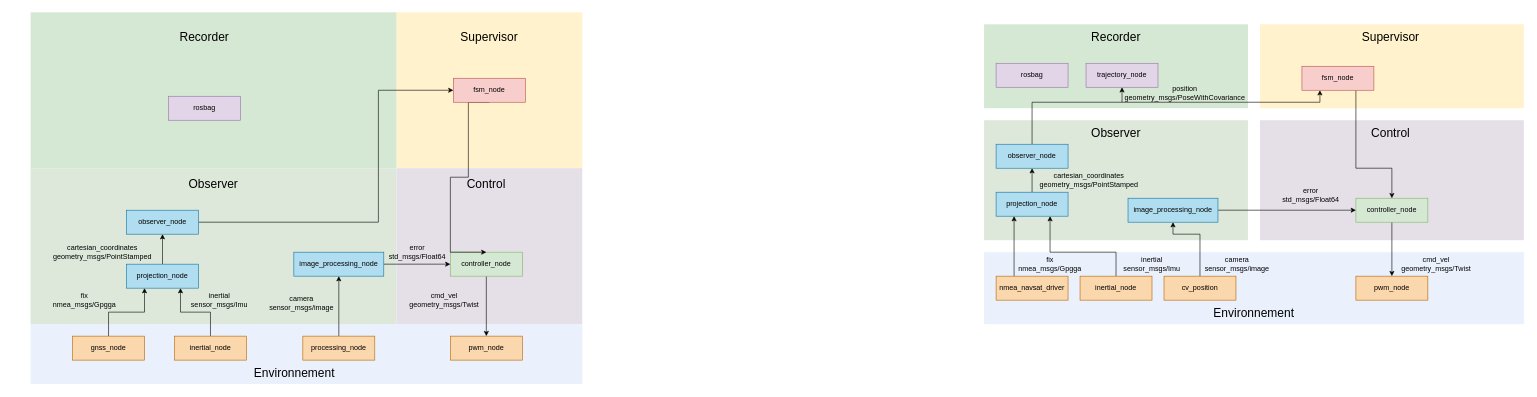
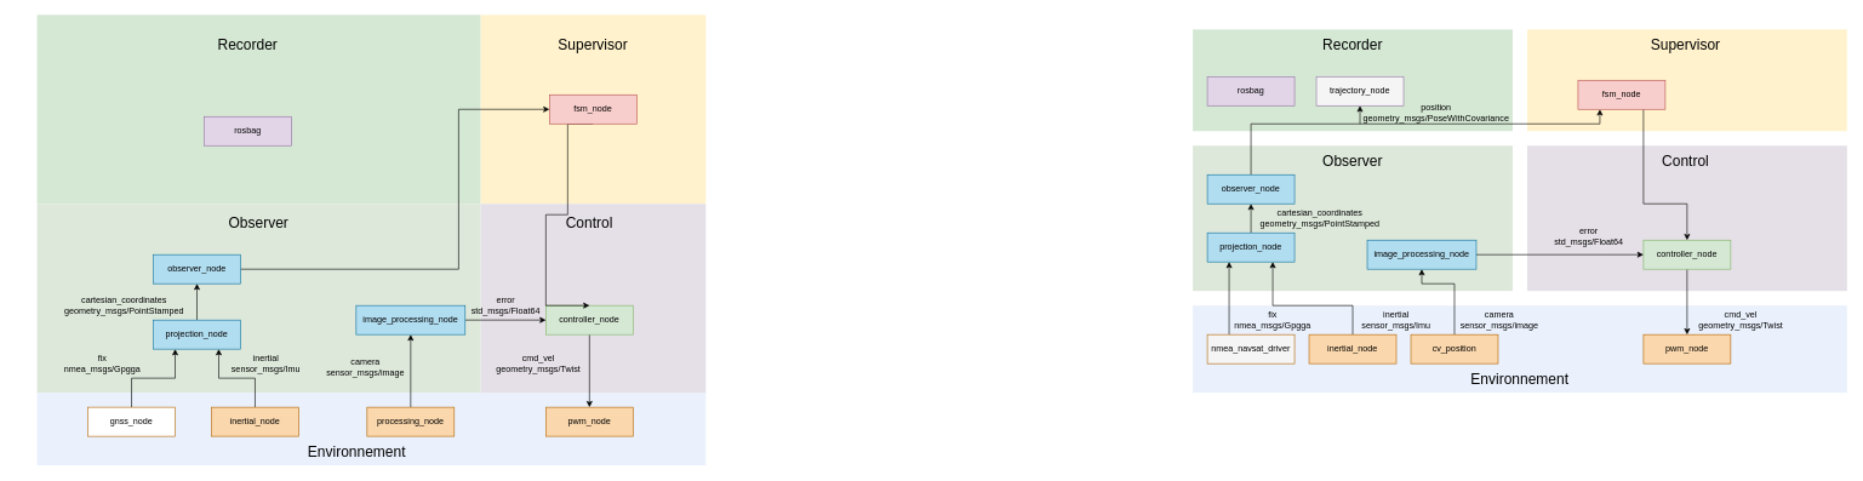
- <mxCell id="72" value="trajectory_node" style="rounded=0;whiteSpace=wrap;html=1;fillColor=#e1d5e7;strokeColor=#9673a6;" vertex="1" parent="1"><mxGeometry x="1810" y="105" width="120" height="40" as="geometry" /></mxCell>
+ <mxCell id="72" value="trajectory_node" style="rounded=0;whiteSpace=wrap;html=1;fillColor=#f5f5f5;strokeColor=#9673a6;" vertex="1" parent="1"><mxGeometry x="1810" y="105" width="120" height="40" as="geometry" /></mxCell>
- <mxCell id="45" value="nmea_navsat_driver" style="rounded=0;whiteSpace=wrap;html=1;fillColor=#fad7ac;strokeColor=#b46504;shadow=0;" vertex="1" parent="1"><mxGeometry x="1660" y="460" width="120" height="40" as="geometry" /></mxCell>
+ <mxCell id="45" value="nmea_navsat_driver" style="rounded=0;whiteSpace=wrap;html=1;fillColor=#f5f5f5;strokeColor=#b46504;shadow=0;" vertex="1" parent="1"><mxGeometry x="1660" y="460" width="120" height="40" as="geometry" /></mxCell>
- <mxCell id="11" value="gnss_node" style="rounded=0;whiteSpace=wrap;html=1;fillColor=#fad7ac;strokeColor=#b46504;shadow=0;" parent="1" vertex="1"><mxGeometry x="120" y="560" width="120" height="40" as="geometry" /></mxCell>
+ <mxCell id="11" value="gnss_node" style="rounded=0;whiteSpace=wrap;html=1;fillColor=#ffffff;strokeColor=#b46504;shadow=0;" parent="1" vertex="1"><mxGeometry x="120" y="560" width="120" height="40" as="geometry" /></mxCell>
